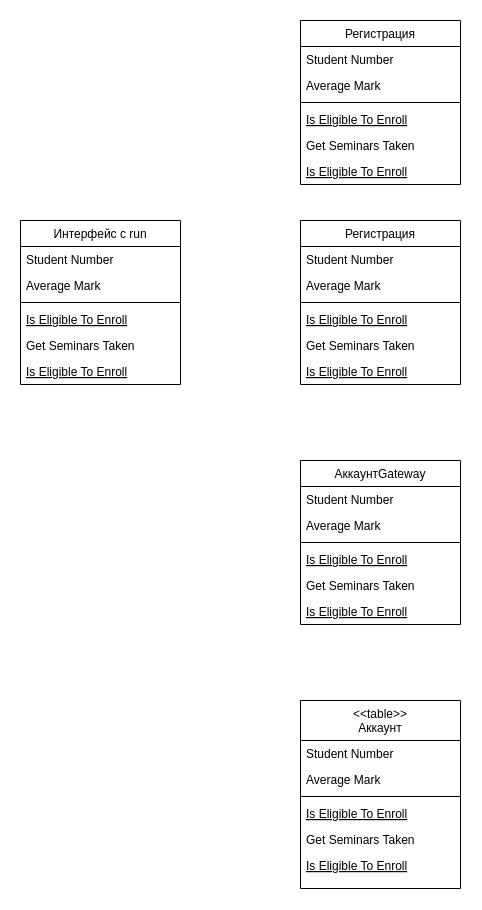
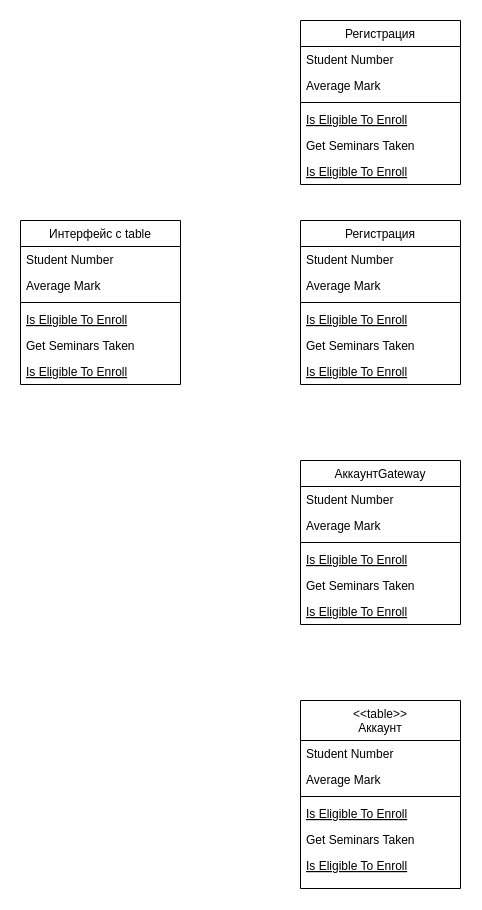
- <mxCell id="30" value="Интерфейс с run" style="swimlane;fontStyle=0;align=center;verticalAlign=top;childLayout=stackLayout;horizontal=1;startSize=26;horizontalStack=0;resizeParent=1;resizeLast=0;collapsible=1;marginBottom=0;rounded=0;shadow=0;strokeWidth=1;" vertex="1" parent="1"><mxGeometry x="20" y="220" width="160" height="164" as="geometry"><mxRectangle x="130" y="380" width="160" height="26" as="alternateBounds" /></mxGeometry></mxCell>
+ <mxCell id="30" value="Интерфейс с table" style="swimlane;fontStyle=0;align=center;verticalAlign=top;childLayout=stackLayout;horizontal=1;startSize=26;horizontalStack=0;resizeParent=1;resizeLast=0;collapsible=1;marginBottom=0;rounded=0;shadow=0;strokeWidth=1;" vertex="1" parent="1"><mxGeometry x="20" y="220" width="160" height="164" as="geometry"><mxRectangle x="130" y="380" width="160" height="26" as="alternateBounds" /></mxGeometry></mxCell>
